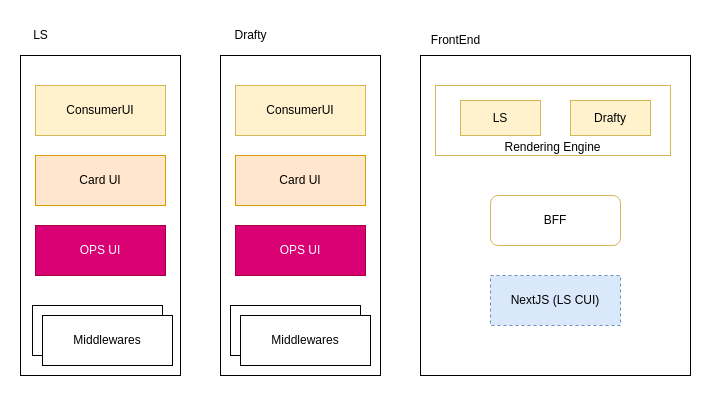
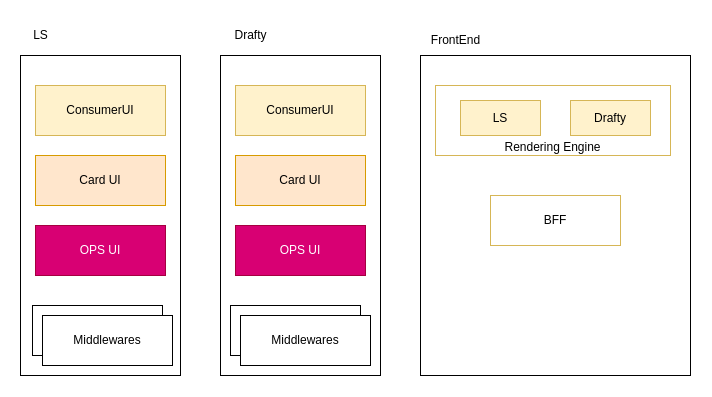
- <mxCell id="15" value="BFF" style="whiteSpace=wrap;html=1;fillColor=none;strokeColor=#d6b656;rounded=1;" vertex="1" parent="1"><mxGeometry x="490" y="195" width="130" height="50" as="geometry" /></mxCell>
+ <mxCell id="15" value="BFF" style="rounded=0;whiteSpace=wrap;html=1;fillColor=none;strokeColor=#d6b656;" vertex="1" parent="1"><mxGeometry x="490" y="195" width="130" height="50" as="geometry" /></mxCell>
- <mxCell id="16" value="NextJS (LS CUI)" style="rounded=0;whiteSpace=wrap;html=1;dashed=1;fillColor=#dae8fc;strokeColor=#6c8ebf;" vertex="1" parent="1"><mxGeometry x="490" y="275" width="130" height="50" as="geometry" /></mxCell>
